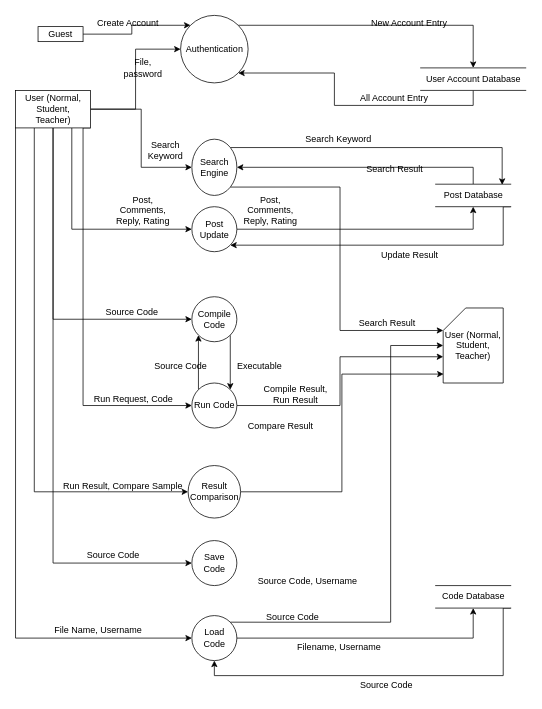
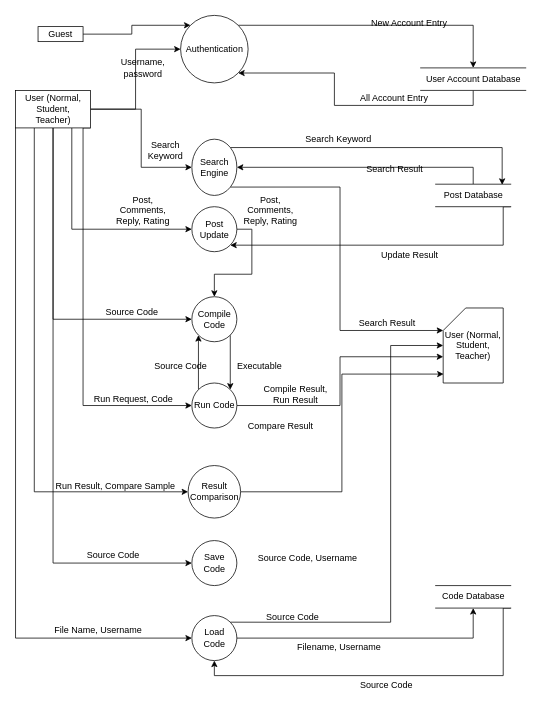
- <mxCell id="41" value="Create Account" style="text;html=1;strokeColor=none;fillColor=none;align=center;verticalAlign=middle;whiteSpace=wrap;rounded=0;" vertex="1" parent="1"><mxGeometry x="120" y="20" width="100" height="20" as="geometry" /></mxCell>
- <mxCell id="43" value="File, password" style="text;html=1;strokeColor=none;fillColor=none;align=center;verticalAlign=middle;whiteSpace=wrap;rounded=0;" vertex="1" parent="1"><mxGeometry x="170" y="80" width="40" height="20" as="geometry" /></mxCell>
+ <mxCell id="43" value="Username, password" style="text;html=1;strokeColor=none;fillColor=none;align=center;verticalAlign=middle;whiteSpace=wrap;rounded=0;" vertex="1" parent="1"><mxGeometry x="170" y="80" width="40" height="20" as="geometry" /></mxCell>
- <mxCell id="36" style="edgeStyle=orthogonalEdgeStyle;rounded=0;orthogonalLoop=1;jettySize=auto;html=1;exitX=1;exitY=0.5;exitDx=0;exitDy=0;entryX=0.5;entryY=1;entryDx=0;entryDy=0;" edge="1" parent="1" source="37" target="23"><mxGeometry relative="1" as="geometry" /></mxCell>
+ <mxCell id="36" style="edgeStyle=orthogonalEdgeStyle;rounded=0;orthogonalLoop=1;jettySize=auto;html=1;exitX=1;exitY=0.5;exitDx=0;exitDy=0;" edge="1" parent="1" source="37" target="28"><mxGeometry relative="1" as="geometry" /></mxCell>
- <mxCell id="57" value="Run Result, Compare Sample" style="text;html=1;align=center;verticalAlign=middle;resizable=0;points=[];autosize=1;" vertex="1" parent="1"><mxGeometry x="78" y="638" width="170" height="20" as="geometry" /></mxCell>
+ <mxCell id="57" value="Run Result, Compare Sample" style="text;html=1;align=center;verticalAlign=middle;resizable=0;points=[];autosize=1;" vertex="1" parent="1"><mxGeometry x="68" y="638" width="170" height="20" as="geometry" /></mxCell>
- <mxCell id="60" value="Source Code, Username" style="text;html=1;align=center;verticalAlign=middle;resizable=0;points=[];autosize=1;" vertex="1" parent="1"><mxGeometry x="334" y="764" width="150" height="20" as="geometry" /></mxCell>
+ <mxCell id="60" value="Source Code, Username" style="text;html=1;align=center;verticalAlign=middle;resizable=0;points=[];autosize=1;" vertex="1" parent="1"><mxGeometry x="334" y="734" width="150" height="20" as="geometry" /></mxCell>
